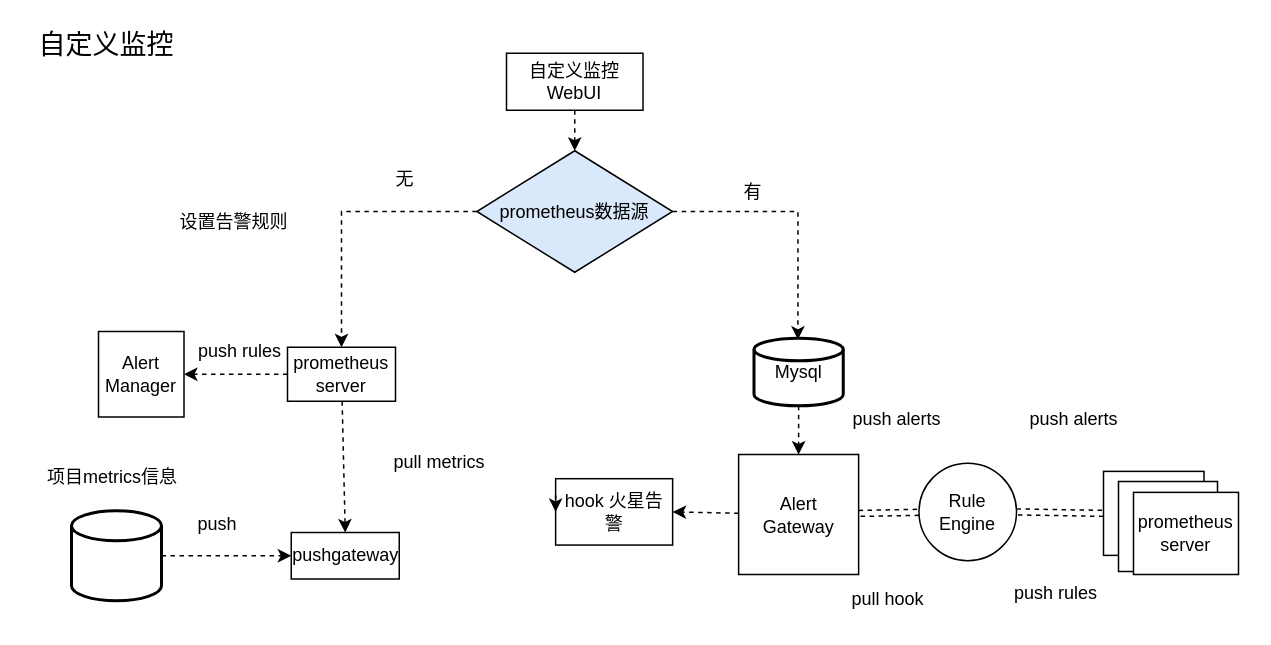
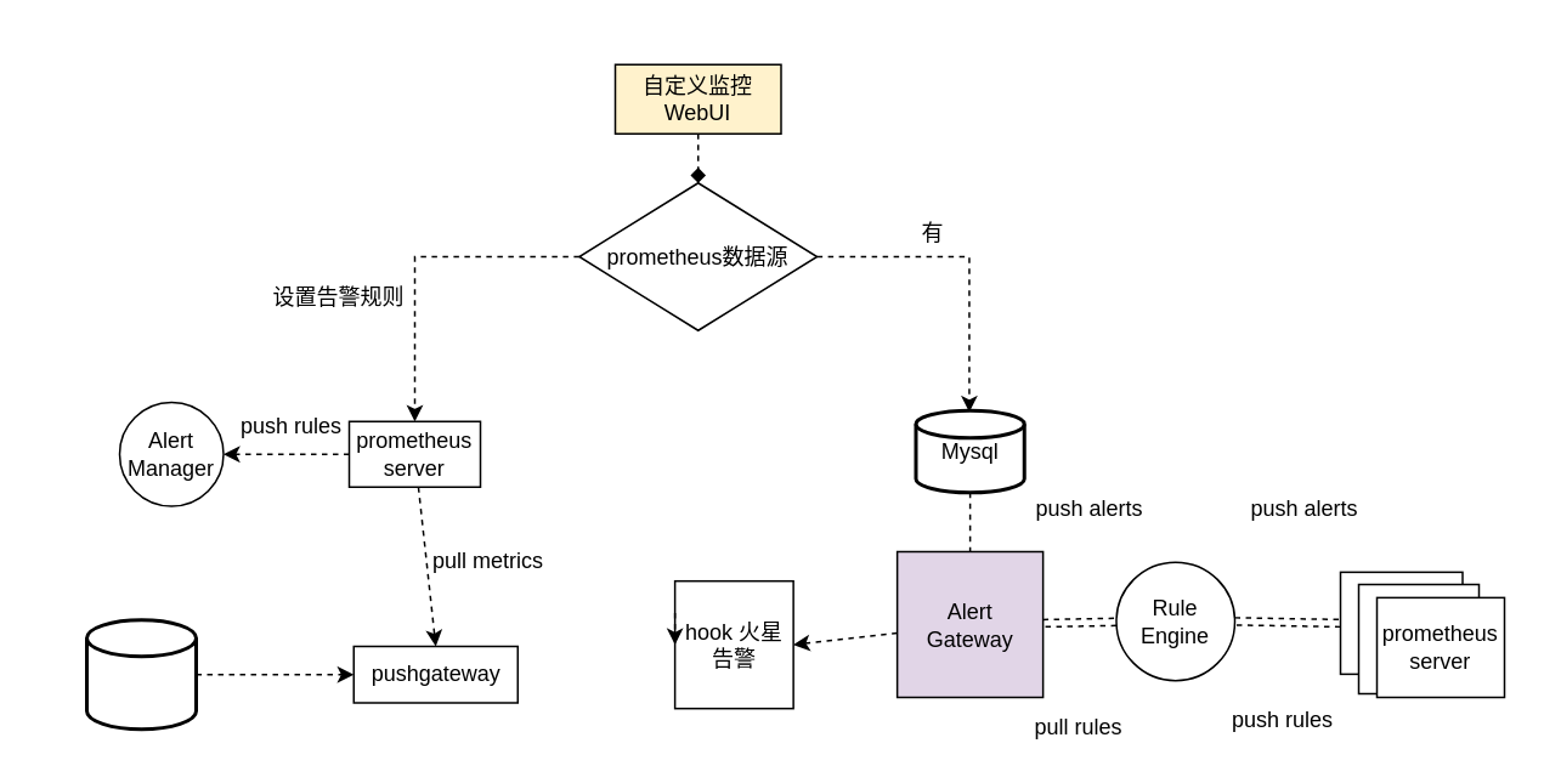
- <mxCell id="8" value="&lt;font style=&quot;font-size: 18px&quot;&gt;自定义监控&lt;/font&gt;" style="text;html=1;resizable=0;autosize=1;align=center;verticalAlign=middle;points=[];fillColor=none;strokeColor=none;rounded=0;" parent="1" vertex="1"><mxGeometry x="20" y="20" width="100" height="20" as="geometry" /></mxCell>
- <mxCell id="15" value="自定义监控WebUI" style="rounded=0;whiteSpace=wrap;html=1;" parent="1" vertex="1"><mxGeometry x="337" y="35" width="91" height="38" as="geometry" /></mxCell>
+ <mxCell id="15" value="自定义监控WebUI" style="rounded=0;whiteSpace=wrap;html=1;fillColor=#fff2cc;" parent="1" vertex="1"><mxGeometry x="337" y="35" width="91" height="38" as="geometry" /></mxCell>
- <mxCell id="14" style="edgeStyle=none;rounded=0;orthogonalLoop=1;jettySize=auto;html=1;exitX=0.5;exitY=1;exitDx=0;exitDy=0;entryX=0.5;entryY=0;entryDx=0;entryDy=0;dashed=1;" parent="1" source="15" target="21" edge="1"><mxGeometry relative="1" as="geometry" /></mxCell>
+ <mxCell id="14" style="edgeStyle=none;rounded=0;orthogonalLoop=1;jettySize=auto;html=1;exitX=0.5;exitY=1;exitDx=0;exitDy=0;entryX=0.5;entryY=0;entryDx=0;entryDy=0;dashed=1;endArrow=diamond;" parent="1" source="15" target="21" edge="1"><mxGeometry relative="1" as="geometry" /></mxCell>
- <mxCell id="22" value="无" style="text;html=1;align=center;verticalAlign=middle;resizable=0;points=[];autosize=1;" parent="1" vertex="1"><mxGeometry x="258" y="110" width="22" height="18" as="geometry" /></mxCell>
- <mxCell id="26" value="有" style="text;html=1;align=center;verticalAlign=middle;resizable=0;points=[];autosize=1;" parent="1" vertex="1"><mxGeometry x="490" y="119" width="22" height="18" as="geometry" /></mxCell>
+ <mxCell id="26" value="有" style="text;html=1;align=center;verticalAlign=middle;resizable=0;points=[];autosize=1;" parent="1" vertex="1"><mxGeometry x="500" y="119" width="22" height="18" as="geometry" /></mxCell>
- <mxCell id="21" value="prometheus数据源" style="rhombus;whiteSpace=wrap;html=1;rounded=0;fillColor=#dae8fc;" parent="1" vertex="1"><mxGeometry x="317.25" y="100" width="130.5" height="81" as="geometry" /></mxCell>
+ <mxCell id="21" value="prometheus数据源" style="rhombus;whiteSpace=wrap;html=1;rounded=0;" parent="1" vertex="1"><mxGeometry x="317.25" y="100" width="130.5" height="81" as="geometry" /></mxCell>
- <mxCell id="16" value="设置告警规则" style="text;html=1;resizable=0;autosize=1;align=center;verticalAlign=middle;points=[];fillColor=none;strokeColor=none;rounded=0;" parent="1" vertex="1"><mxGeometry x="114" y="139" width="82" height="18" as="geometry" /></mxCell>
+ <mxCell id="16" value="设置告警规则" style="text;html=1;resizable=0;autosize=1;align=center;verticalAlign=middle;points=[];fillColor=none;strokeColor=none;rounded=0;" parent="1" vertex="1"><mxGeometry x="144" y="154" width="82" height="18" as="geometry" /></mxCell>
- <mxCell id="7" value="Alert&lt;br&gt;Manager" style="whiteSpace=wrap;html=1;aspect=fixed;" parent="1" vertex="1"><mxGeometry x="65" y="220.5" width="57" height="57" as="geometry" /></mxCell>
+ <mxCell id="7" value="Alert&lt;br&gt;Manager" style="ellipse;whiteSpace=wrap;html=1;aspect=fixed;" parent="1" vertex="1"><mxGeometry x="65" y="220.5" width="57" height="57" as="geometry" /></mxCell>
- <mxCell id="24" style="edgeStyle=none;rounded=0;orthogonalLoop=1;jettySize=auto;html=1;exitX=0.5;exitY=1;exitDx=0;exitDy=0;exitPerimeter=0;entryX=0.5;entryY=0;entryDx=0;entryDy=0;dashed=1;" parent="1" source="25" target="34" edge="1"><mxGeometry relative="1" as="geometry" /></mxCell>
+ <mxCell id="24" style="edgeStyle=none;rounded=0;orthogonalLoop=1;jettySize=auto;html=1;exitX=0.5;exitY=1;exitDx=0;exitDy=0;exitPerimeter=0;entryX=0.5;entryY=0;entryDx=0;entryDy=0;dashed=1;endArrow=none;" parent="1" source="25" target="34" edge="1"><mxGeometry relative="1" as="geometry" /></mxCell>
- <mxCell id="13" value="pull metrics" style="text;html=1;resizable=0;autosize=1;align=center;verticalAlign=middle;points=[];fillColor=none;strokeColor=none;rounded=0;" parent="1" vertex="1"><mxGeometry x="256" y="299" width="71" height="18" as="geometry" /></mxCell>
+ <mxCell id="13" value="pull metrics" style="text;html=1;resizable=0;autosize=1;align=center;verticalAlign=middle;points=[];fillColor=none;strokeColor=none;rounded=0;" parent="1" vertex="1"><mxGeometry x="231" y="299" width="71" height="18" as="geometry" /></mxCell>
- <mxCell id="11" value="项目metrics信息" style="text;html=1;resizable=0;autosize=1;align=center;verticalAlign=middle;points=[];fillColor=none;strokeColor=none;rounded=0;" parent="1" vertex="1"><mxGeometry x="25" y="309" width="97" height="18" as="geometry" /></mxCell>
- <mxCell id="39" value="hook 火星告警" style="rounded=0;whiteSpace=wrap;html=1;" parent="1" vertex="1"><mxGeometry x="369.75" y="318.63" width="78" height="44.25" as="geometry" /></mxCell>
+ <mxCell id="39" value="hook 火星告警" style="rounded=0;whiteSpace=wrap;html=1;" parent="1" vertex="1"><mxGeometry x="369.75" y="318.63" width="65" height="70" as="geometry" /></mxCell>
- <mxCell id="34" value="Alert&lt;br&gt;Gateway" style="whiteSpace=wrap;html=1;aspect=fixed;rounded=0;" parent="1" vertex="1"><mxGeometry x="491.75" y="302.5" width="80" height="80" as="geometry" /></mxCell>
+ <mxCell id="34" value="Alert&lt;br&gt;Gateway" style="whiteSpace=wrap;html=1;aspect=fixed;rounded=0;fillColor=#e1d5e7;" parent="1" vertex="1"><mxGeometry x="491.75" y="302.5" width="80" height="80" as="geometry" /></mxCell>
- <mxCell id="12" value="push" style="text;html=1;resizable=0;autosize=1;align=center;verticalAlign=middle;points=[];fillColor=none;strokeColor=none;rounded=0;" parent="1" vertex="1"><mxGeometry x="126" y="340" width="36" height="18" as="geometry" /></mxCell>
- <mxCell id="6" value="pushgateway" style="rounded=0;whiteSpace=wrap;html=1;" parent="1" vertex="1"><mxGeometry x="193.5" y="354.5" width="72" height="31" as="geometry" /></mxCell>
+ <mxCell id="6" value="pushgateway" style="rounded=0;whiteSpace=wrap;html=1;" parent="1" vertex="1"><mxGeometry x="193.5" y="354.5" width="90" height="31" as="geometry" /></mxCell>
- <mxCell id="36" value="pull hook" style="text;html=1;align=center;verticalAlign=middle;resizable=0;points=[];autosize=1;" parent="1" vertex="1"><mxGeometry x="562" y="390" width="58" height="18" as="geometry" /></mxCell>
+ <mxCell id="36" value="pull rules" style="text;html=1;align=center;verticalAlign=middle;resizable=0;points=[];autosize=1;" parent="1" vertex="1"><mxGeometry x="562" y="390" width="58" height="18" as="geometry" /></mxCell>
